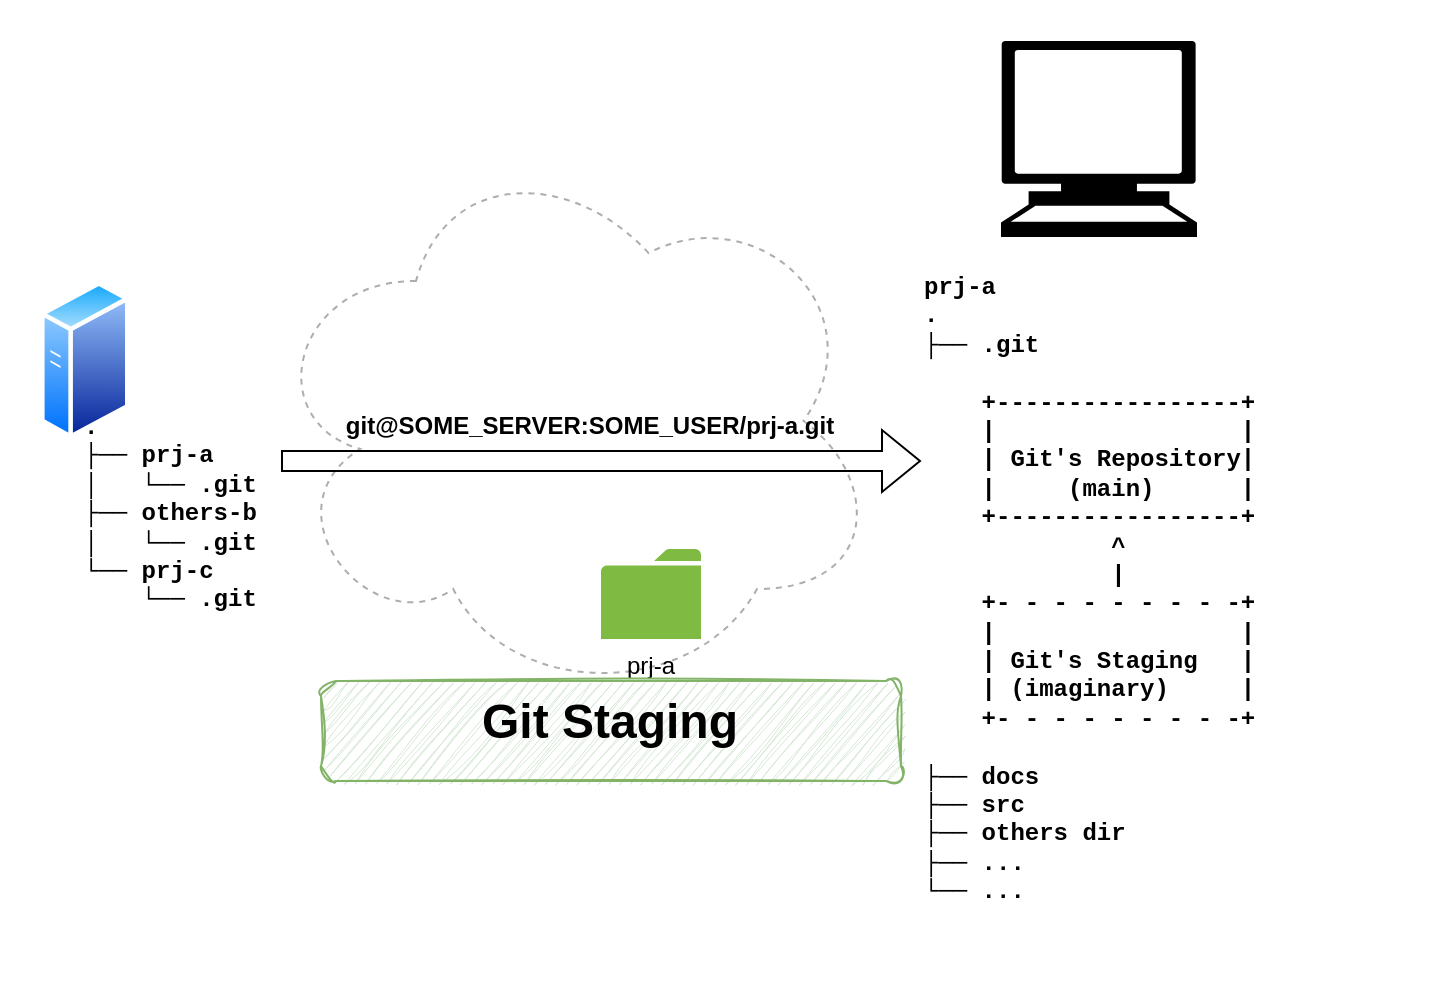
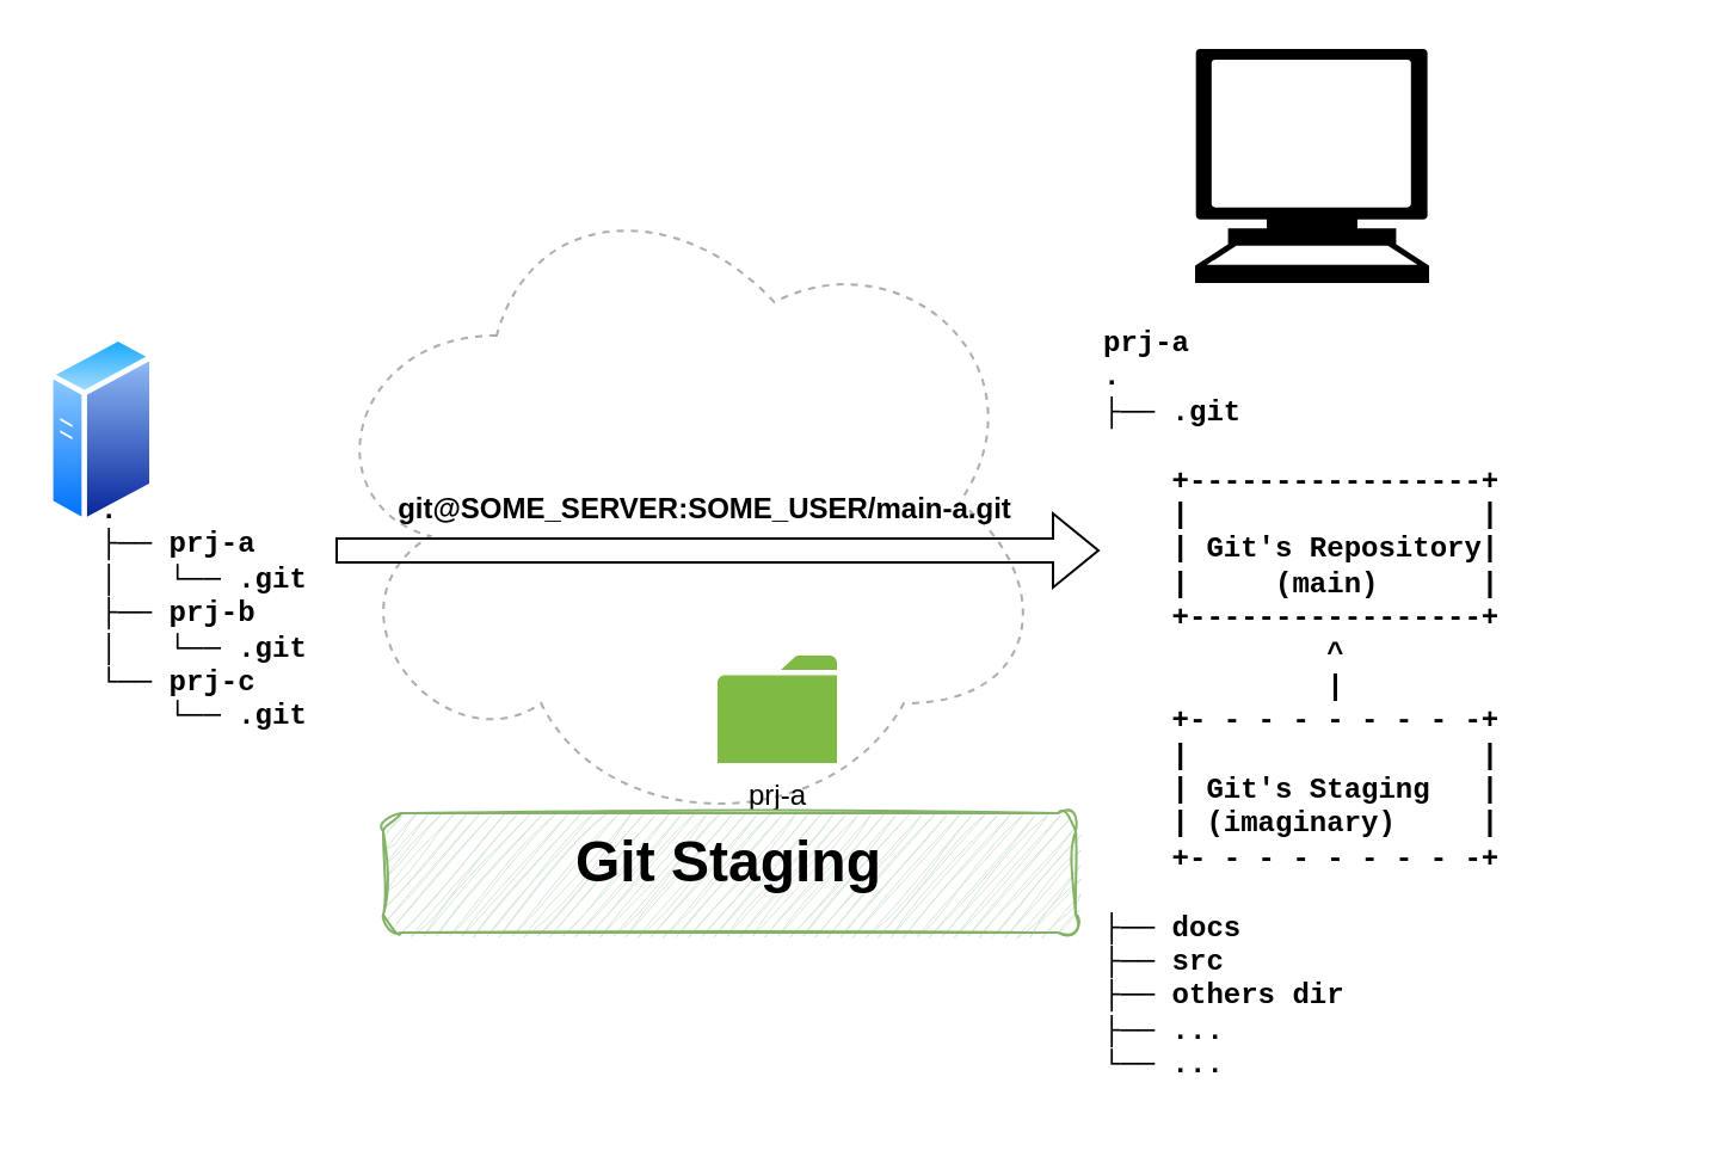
- <mxCell id="9" value="git@SOME_SERVER:SOME_USER/prj-a.git" style="text;whiteSpace=wrap;align=center;fontStyle=1;textShadow=0;" vertex="1" parent="1"><mxGeometry x="130" y="199" width="330" height="40" as="geometry" /></mxCell>
+ <mxCell id="9" value="git@SOME_SERVER:SOME_USER/main-a.git" style="text;whiteSpace=wrap;align=center;fontStyle=1;textShadow=0;" vertex="1" parent="1"><mxGeometry x="130" y="199" width="330" height="40" as="geometry" /></mxCell>
- <mxCell id="5" value=".&#10;├── prj-a&#10;│   └── .git&#10;├── others-b&#10;│   └── .git&#10;└── prj-c&#10;    └── .git" style="text;whiteSpace=wrap;fontFamily=Courier New;fontStyle=1" vertex="1" parent="4"><mxGeometry x="20" y="60" width="110" height="120" as="geometry" /></mxCell>
+ <mxCell id="5" value=".&#10;├── prj-a&#10;│   └── .git&#10;├── prj-b&#10;│   └── .git&#10;└── prj-c&#10;    └── .git" style="text;whiteSpace=wrap;fontFamily=Courier New;fontStyle=1" vertex="1" parent="4"><mxGeometry x="20" y="60" width="110" height="120" as="geometry" /></mxCell>
